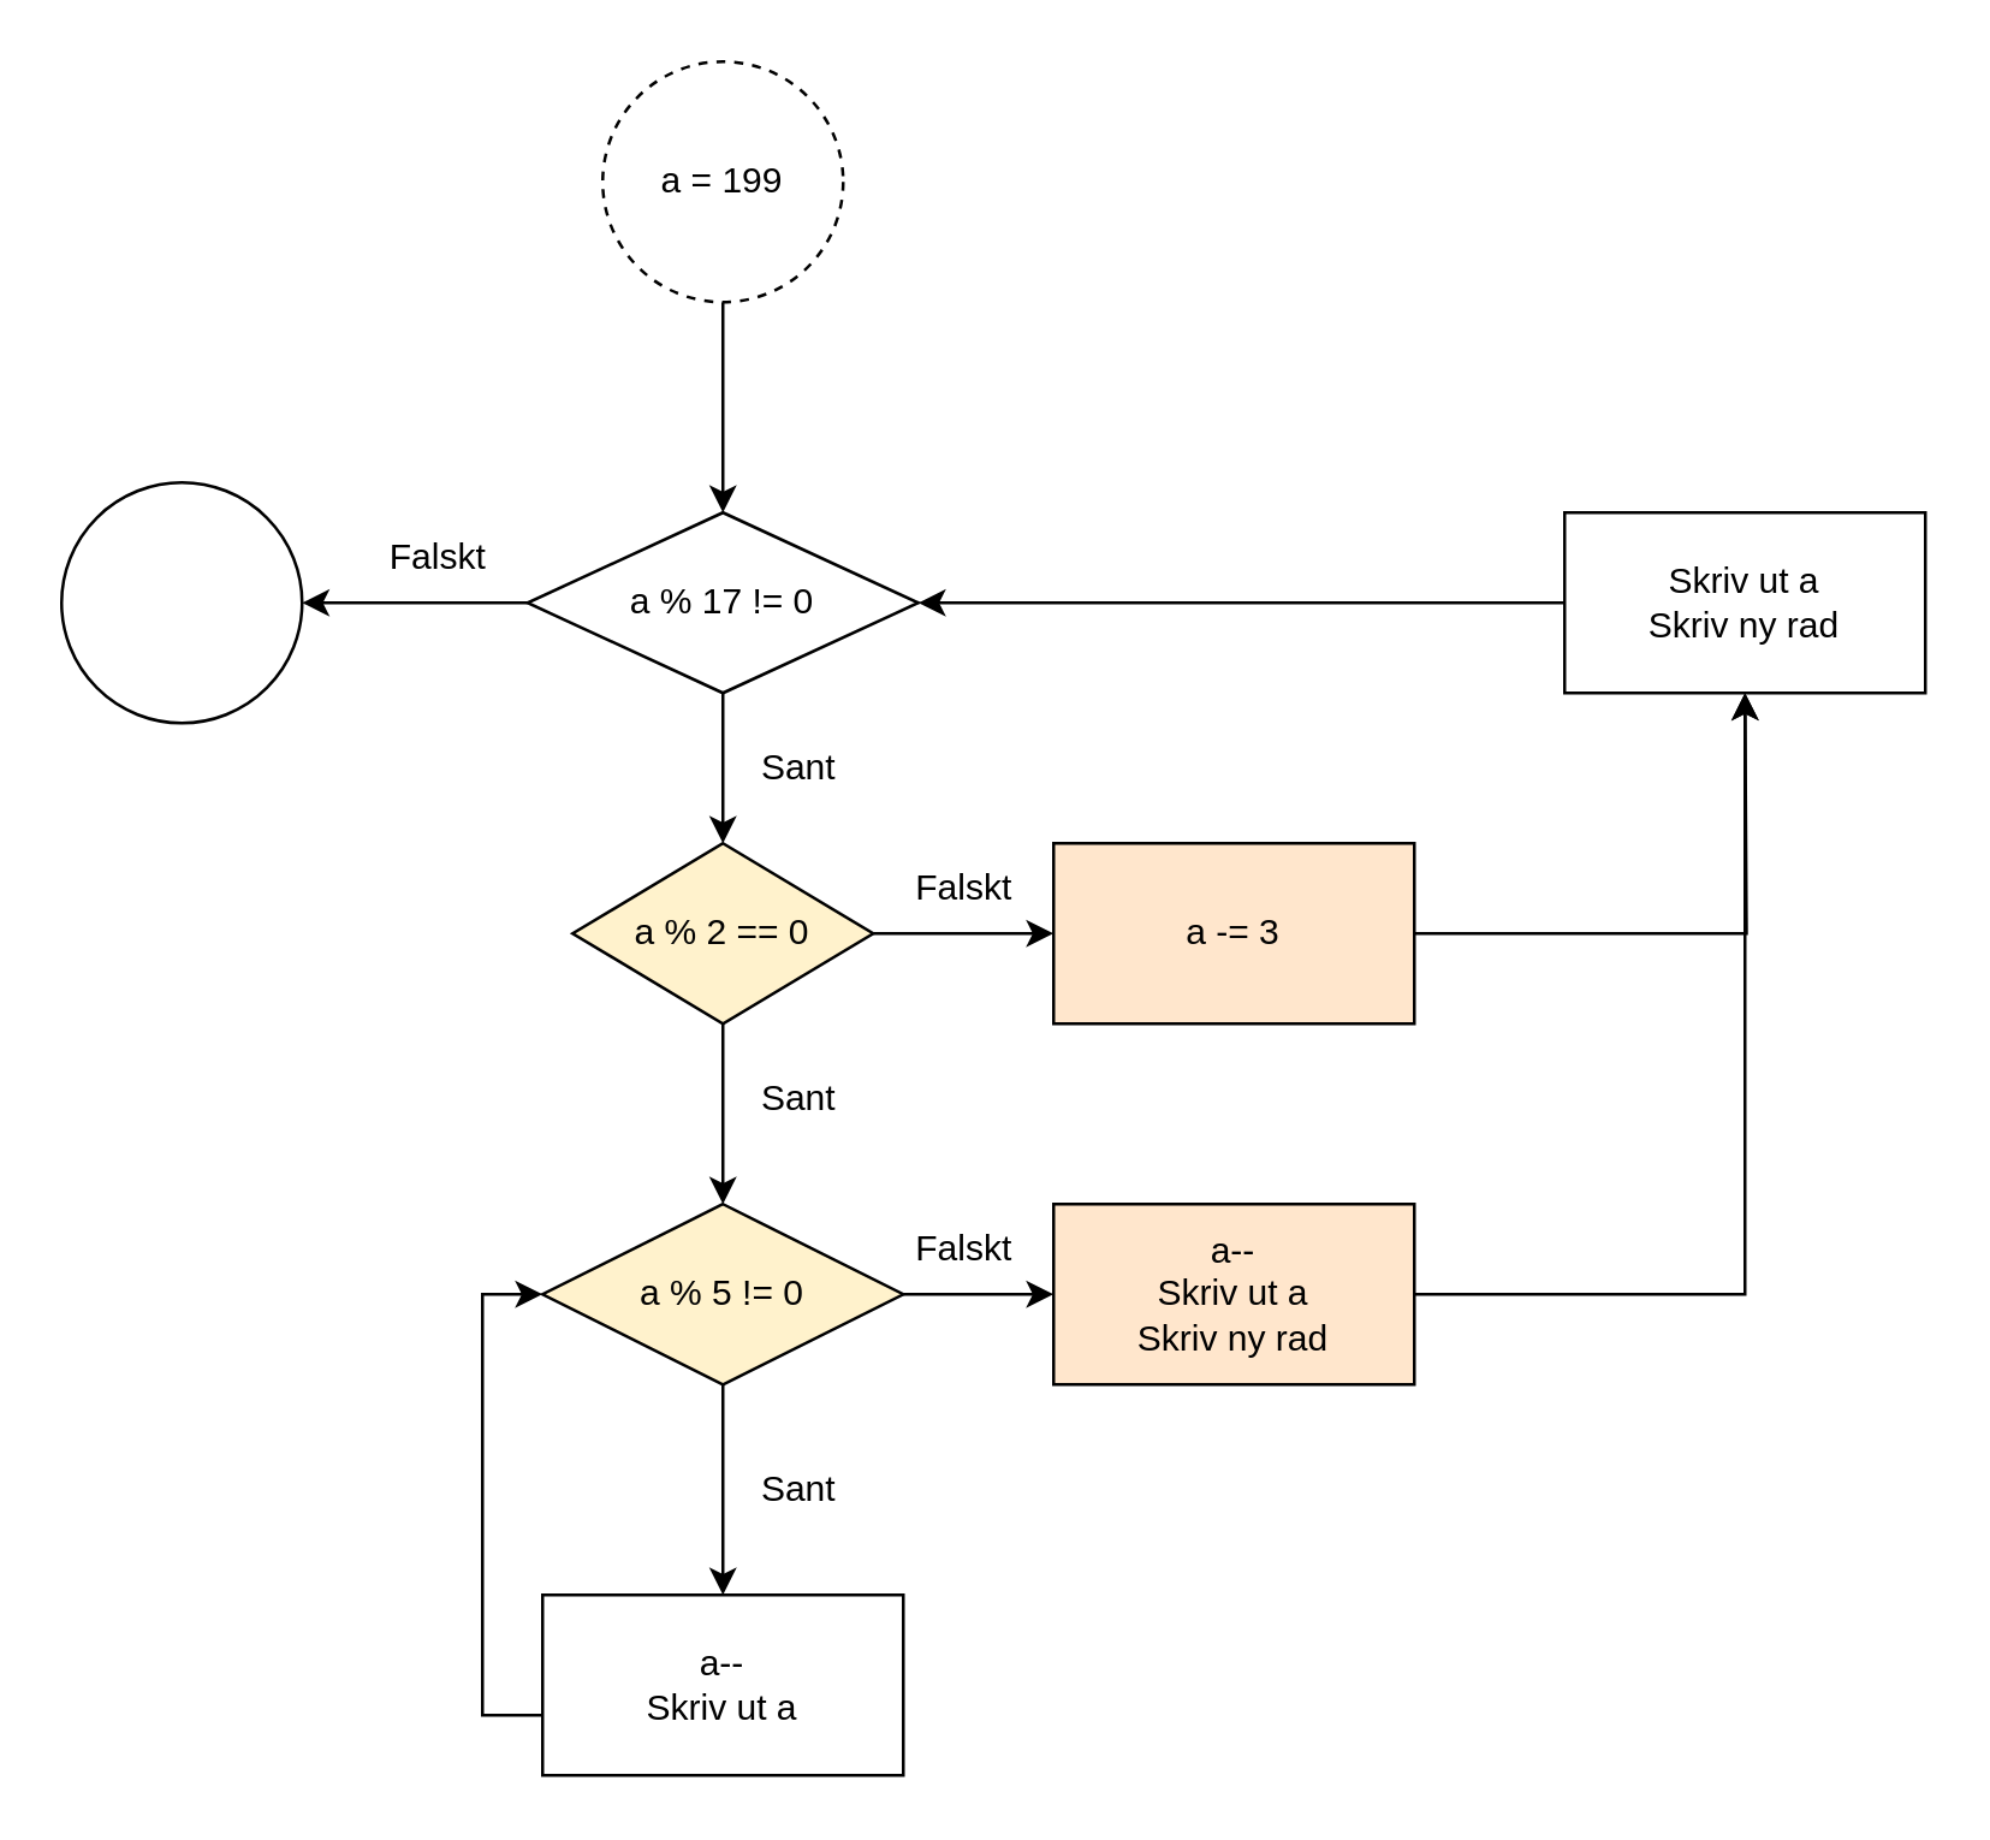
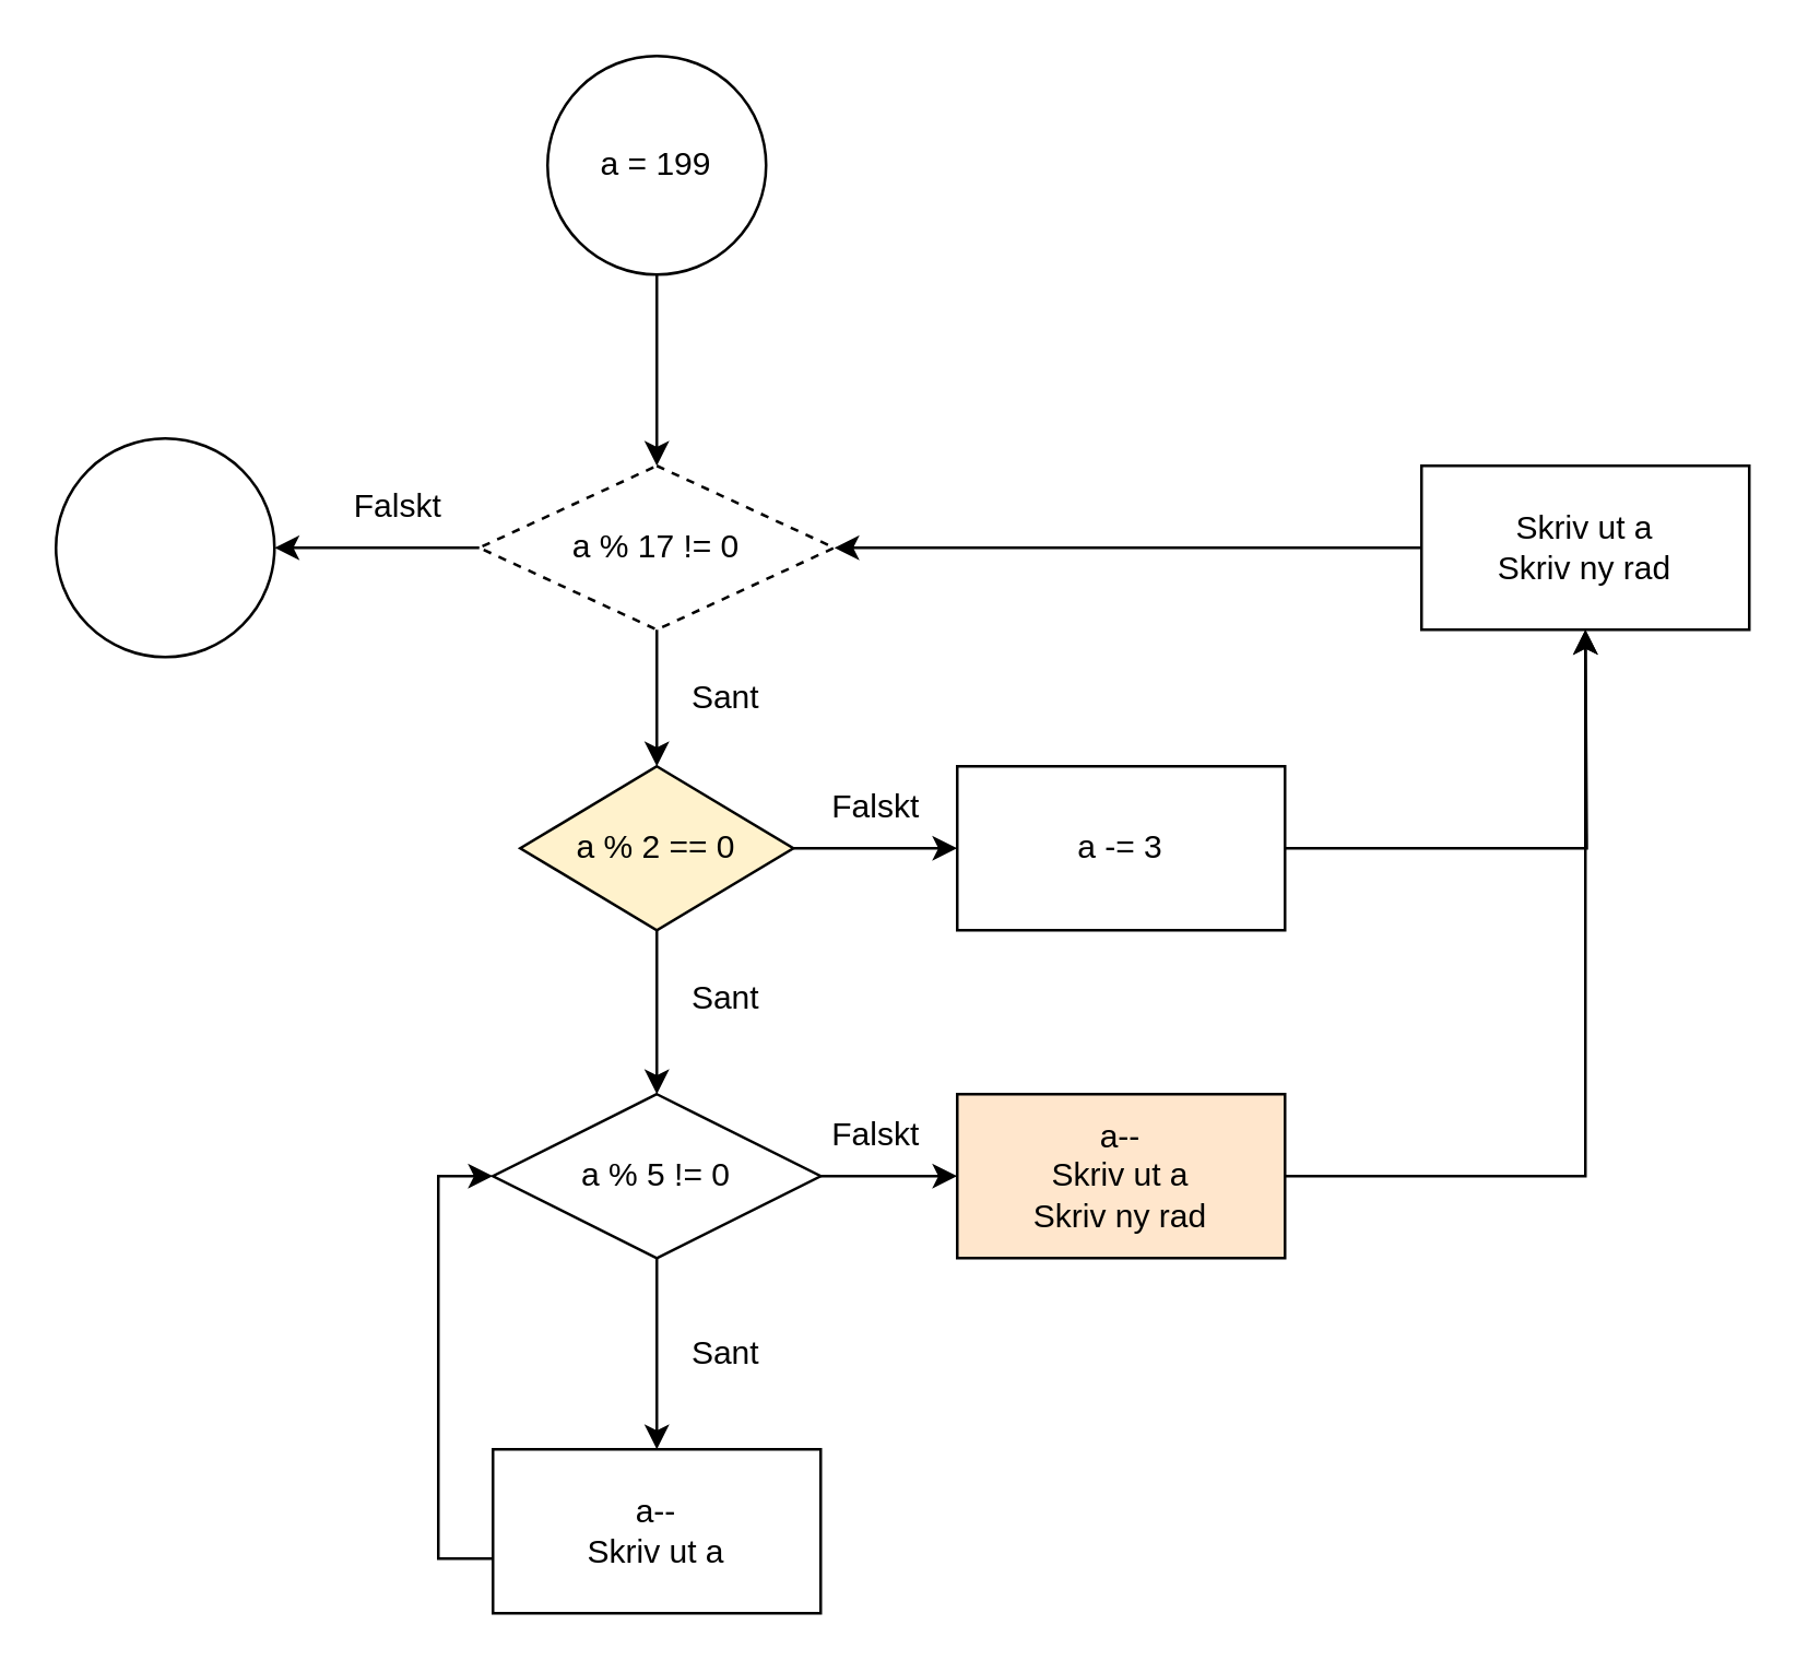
- <mxCell id="3" value="a = 199" style="ellipse;whiteSpace=wrap;html=1;aspect=fixed;dashed=1;" vertex="1" parent="1"><mxGeometry x="200" y="20" width="80" height="80" as="geometry" /></mxCell>
+ <mxCell id="3" value="a = 199" style="ellipse;whiteSpace=wrap;html=1;aspect=fixed;" vertex="1" parent="1"><mxGeometry x="200" y="20" width="80" height="80" as="geometry" /></mxCell>
- <mxCell id="6" value="a % 17 != 0" style="rhombus;whiteSpace=wrap;html=1;" vertex="1" parent="1"><mxGeometry x="175" y="170" width="130" height="60" as="geometry" /></mxCell>
+ <mxCell id="6" value="a % 17 != 0" style="rhombus;whiteSpace=wrap;html=1;dashed=1;" vertex="1" parent="1"><mxGeometry x="175" y="170" width="130" height="60" as="geometry" /></mxCell>
- <mxCell id="15" value="a -= 3" style="rounded=0;whiteSpace=wrap;html=1;fillColor=#ffe6cc;" vertex="1" parent="1"><mxGeometry x="350" y="280" width="120" height="60" as="geometry" /></mxCell>
+ <mxCell id="15" value="a -= 3" style="rounded=0;whiteSpace=wrap;html=1;" vertex="1" parent="1"><mxGeometry x="350" y="280" width="120" height="60" as="geometry" /></mxCell>
- <mxCell id="21" value="a % 5 != 0" style="rhombus;whiteSpace=wrap;html=1;fillColor=#fff2cc;" vertex="1" parent="1"><mxGeometry x="180" y="400" width="120" height="60" as="geometry" /></mxCell>
+ <mxCell id="21" value="a % 5 != 0" style="rhombus;whiteSpace=wrap;html=1;" vertex="1" parent="1"><mxGeometry x="180" y="400" width="120" height="60" as="geometry" /></mxCell>
